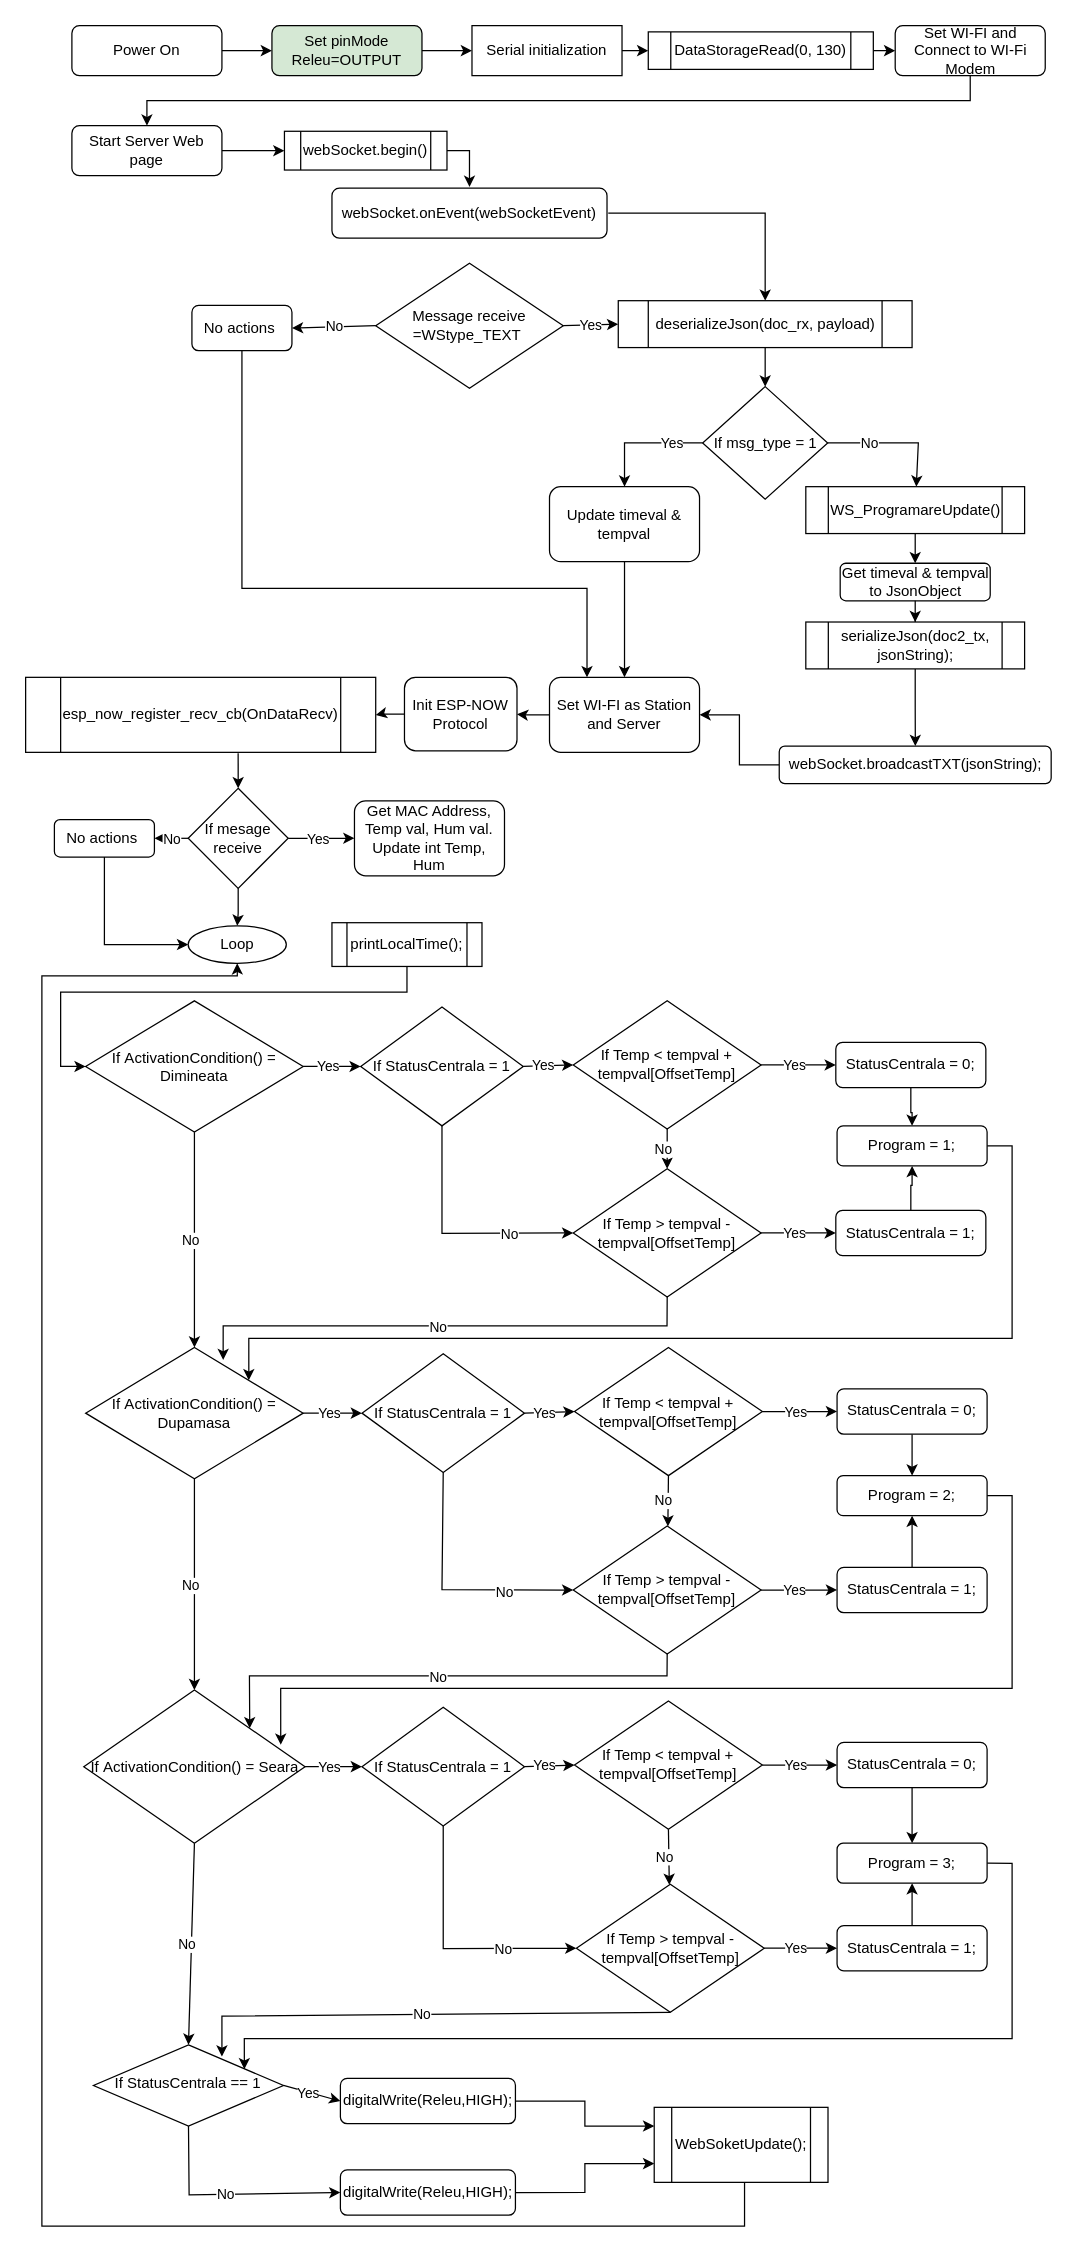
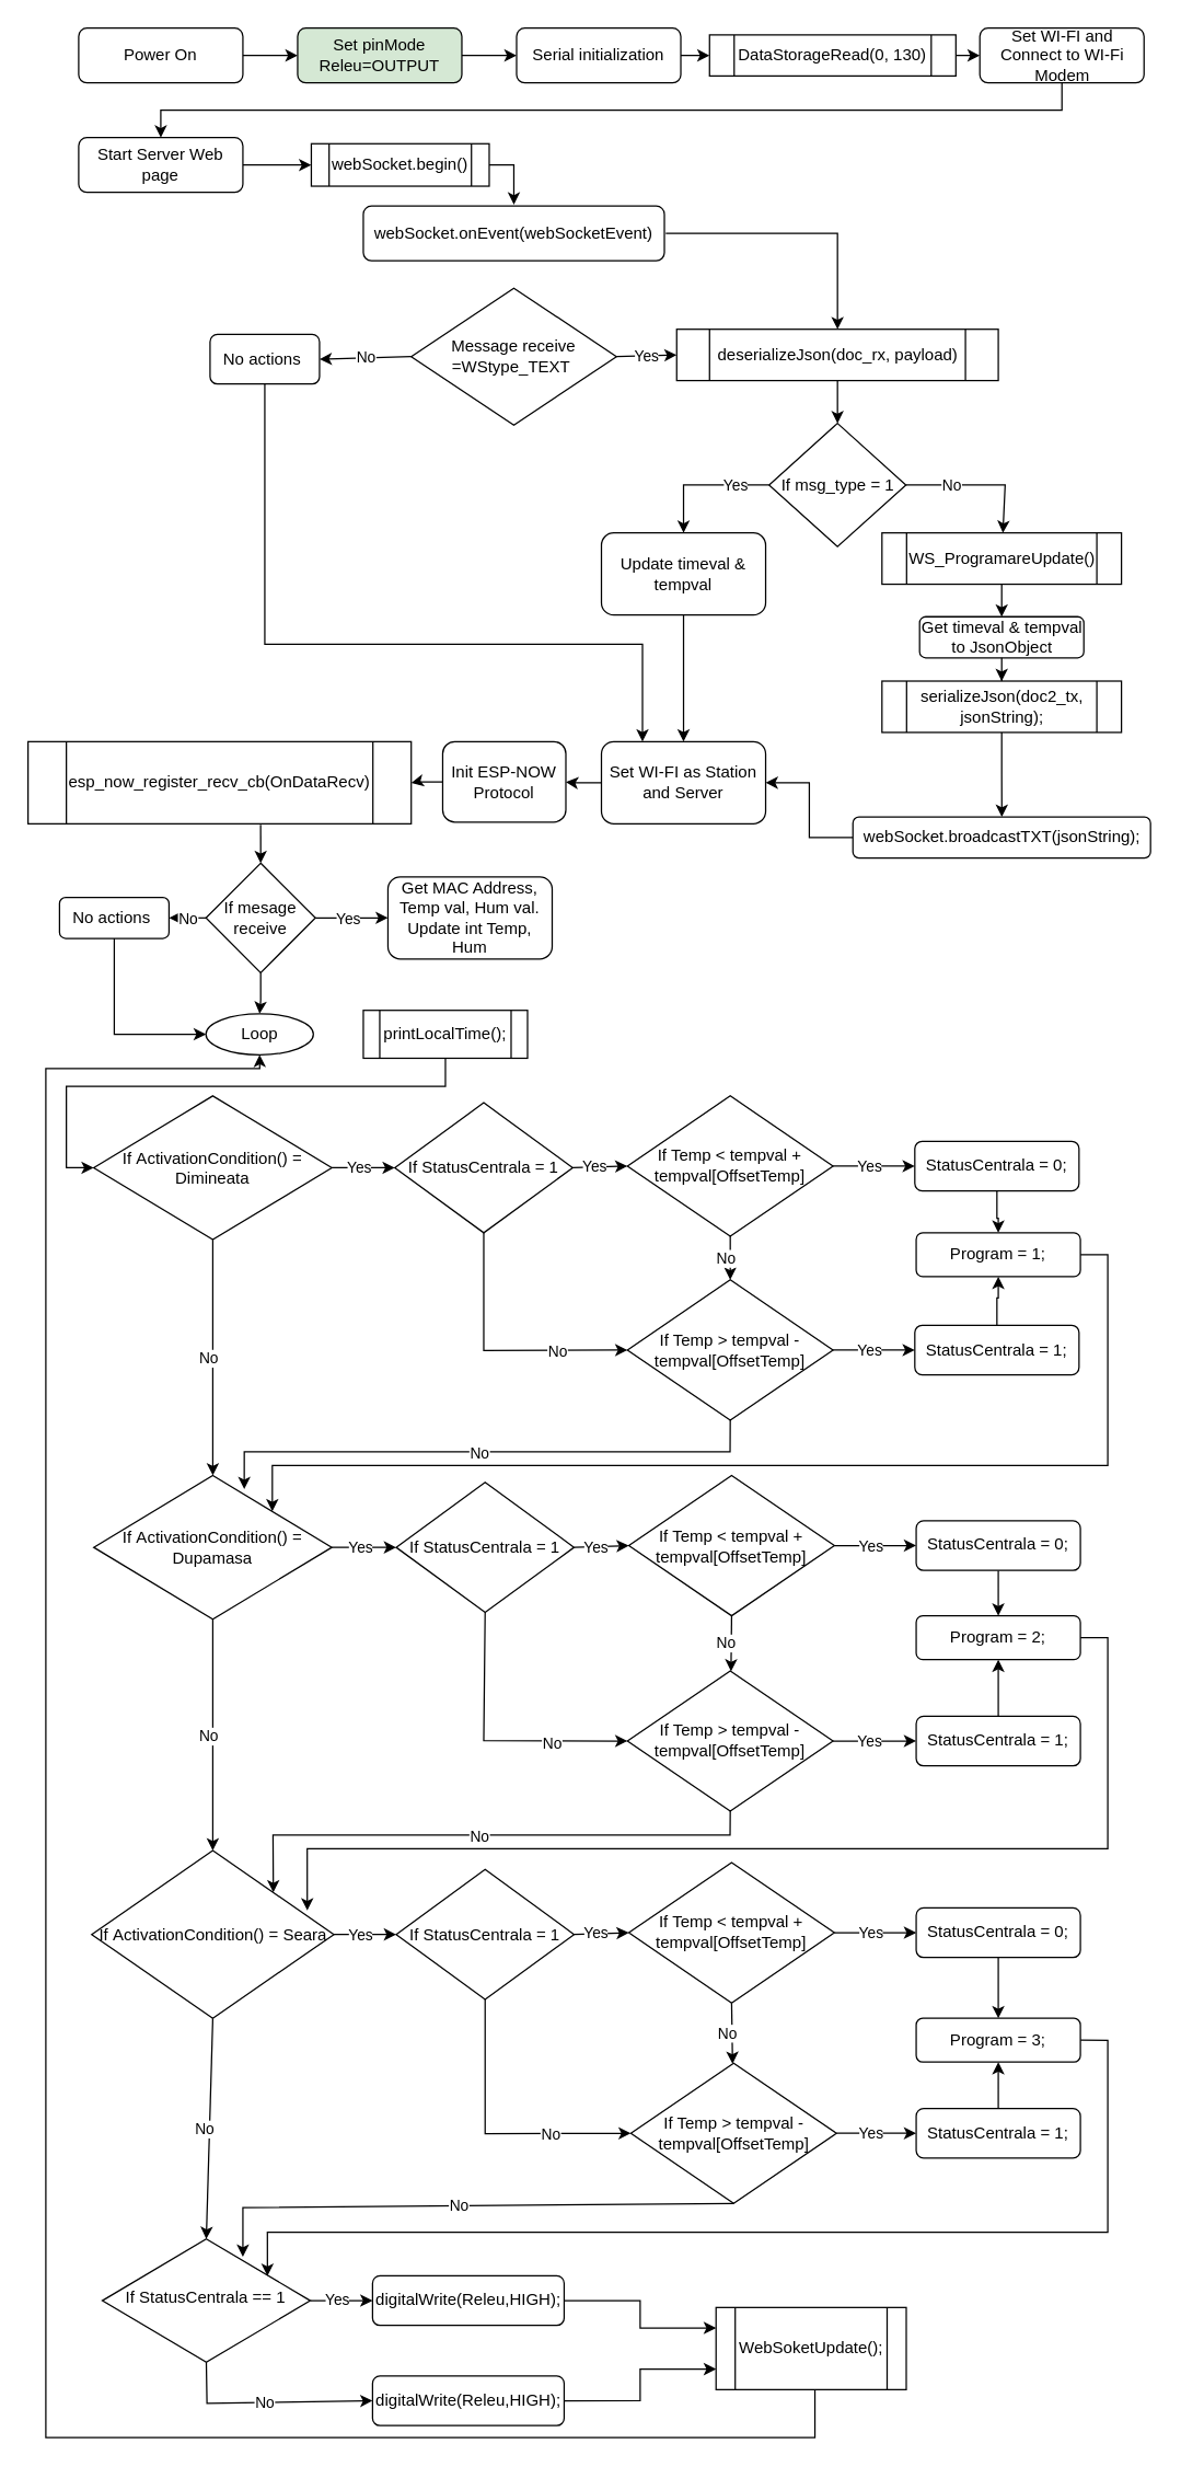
- <mxCell id="6" value="Serial initialization" style="whiteSpace=wrap;html=1;fontSize=12;glass=0;strokeWidth=1;shadow=0;rounded=0;" vertex="1" parent="1"><mxGeometry x="377" y="20" width="120" height="40" as="geometry" /></mxCell>
+ <mxCell id="6" value="Serial initialization" style="rounded=1;whiteSpace=wrap;html=1;fontSize=12;glass=0;strokeWidth=1;shadow=0;" vertex="1" parent="1"><mxGeometry x="377" y="20" width="120" height="40" as="geometry" /></mxCell>
- <mxCell id="4" value="If StatusCentrala == 1" style="rhombus;whiteSpace=wrap;html=1;shadow=0;fontFamily=Helvetica;fontSize=12;align=center;strokeWidth=1;spacing=6;spacingTop=-4;" parent="1" vertex="1"><mxGeometry x="74.25" y="1635" width="152" height="65" as="geometry" /></mxCell>
+ <mxCell id="4" value="If StatusCentrala == 1" style="rhombus;whiteSpace=wrap;html=1;shadow=0;fontFamily=Helvetica;fontSize=12;align=center;strokeWidth=1;spacing=6;spacingTop=-4;" parent="1" vertex="1"><mxGeometry x="74.25" y="1635" width="152" height="90" as="geometry" /></mxCell>
